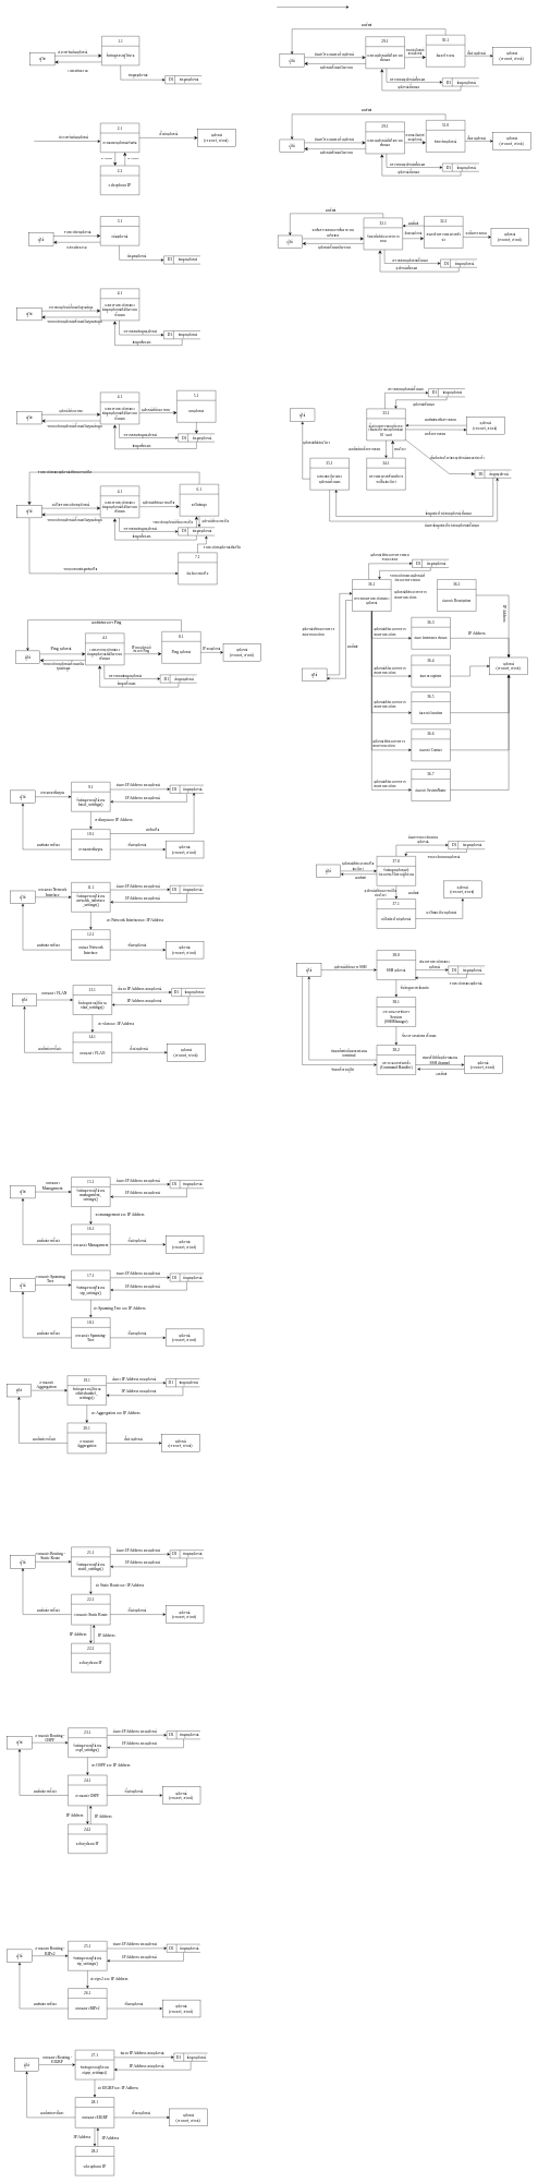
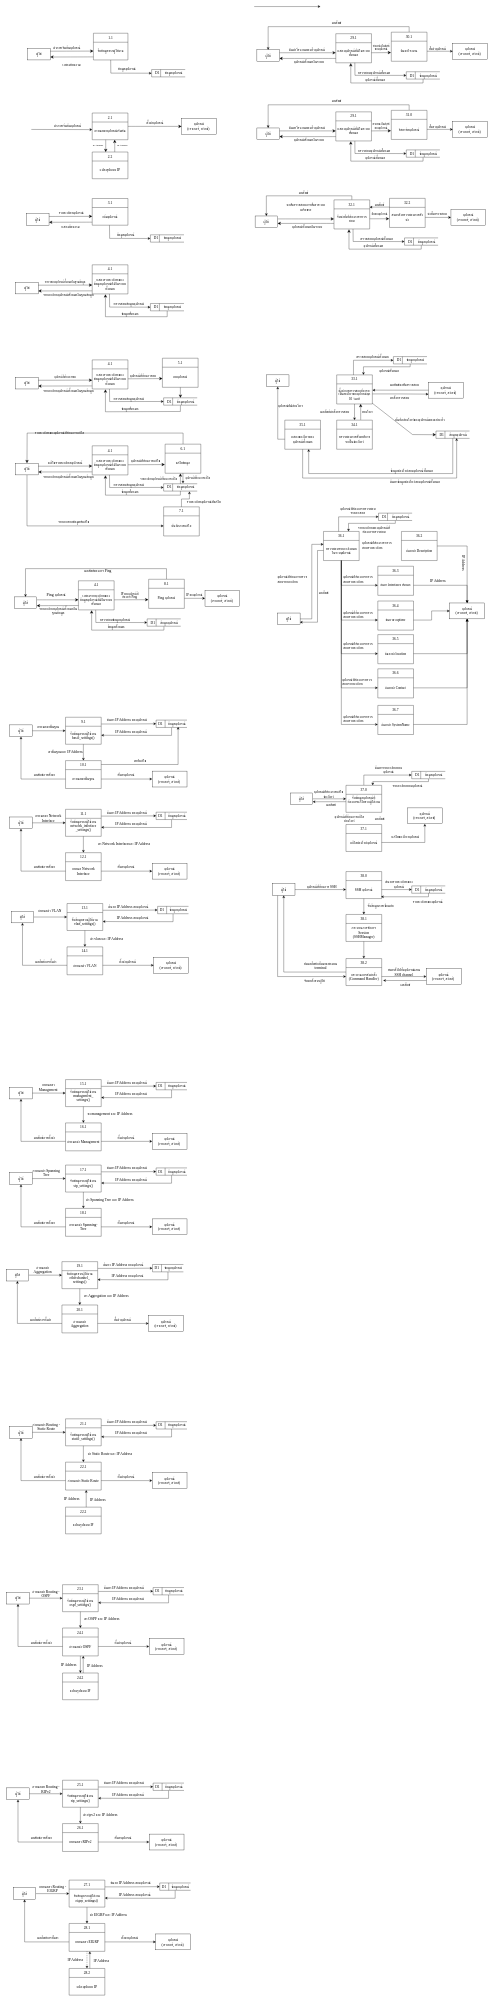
- <mxCell id="381" value="&lt;p style=&quot;language:en-US;margin-top:0pt;margin-bottom:0pt;margin-left:0in;&lt;br/&gt;text-align:center;direction:ltr;unicode-bidi:embed;mso-line-break-override:&lt;br/&gt;none;word-break:normal;punctuation-wrap:hanging&quot;&gt;&lt;span style=&quot;font-size: 12px;&quot;&gt;คำสั่งตรวจสอบการตั้งค่าระบบเครือข่าย&lt;/span&gt;&lt;/p&gt;" style="text;whiteSpace=wrap;html=1;fontSize=13;align=center;fontFamily=Sarabun;fontSource=https%3A%2F%2Ffonts.googleapis.com%2Fcss%3Ffamily%3DSarabun;" vertex="1" parent="1"><mxGeometry x="946.75" y="688.25" width="144" height="32.5" as="geometry" /></mxCell>
+ <mxCell id="381" value="&lt;p style=&quot;language:en-US;margin-top:0pt;margin-bottom:0pt;margin-left:0in;&lt;br/&gt;text-align:center;direction:ltr;unicode-bidi:embed;mso-line-break-override:&lt;br/&gt;none;word-break:normal;punctuation-wrap:hanging&quot;&gt;&lt;span style=&quot;font-size: 12px;&quot;&gt;คำสั่งตรวจสอบการตั้งค่าระบบเครือข่าย&lt;/span&gt;&lt;/p&gt;" style="text;whiteSpace=wrap;html=1;fontSize=13;align=center;fontFamily=Sarabun;fontSource=https%3A%2F%2Ffonts.googleapis.com%2Fcss%3Ffamily%3DSarabun;" vertex="1" parent="1"><mxGeometry x="946.75" y="668.25" width="144" height="32.5" as="geometry" /></mxCell>
- <mxCell id="423" value="&lt;div&gt;&lt;div&gt;&lt;br&gt;&lt;/div&gt;&lt;/div&gt;&lt;div&gt;&lt;div style=&quot;font-size: 12px;&quot;&gt;ตรวจสอบรายละเอียดของอุปกรณ์&lt;/div&gt;&lt;/div&gt;&lt;div&gt;&lt;br&gt;&lt;/div&gt;" style="text;strokeColor=none;fillColor=none;align=center;verticalAlign=middle;spacingLeft=4;spacingRight=4;overflow=hidden;points=[[0,0.5],[1,0.5]];portConstraint=eastwest;rotatable=0;whiteSpace=wrap;html=1;fontSize=11;fontFamily=Sarabun;fontSource=https%3A%2F%2Ffonts.googleapis.com%2Fcss%3Ffamily%3DSarabun;" vertex="1" parent="422"><mxGeometry y="30" width="119" height="67" as="geometry" /></mxCell>
+ <mxCell id="423" value="&lt;div&gt;&lt;div&gt;&lt;br&gt;&lt;/div&gt;&lt;/div&gt;&lt;div&gt;&lt;div style=&quot;font-size: 12px;&quot;&gt;ตรวจสอบรายละเอีงหมดในระบบุปกรณ์&lt;/div&gt;&lt;/div&gt;&lt;div&gt;&lt;br&gt;&lt;/div&gt;" style="text;strokeColor=none;fillColor=none;align=center;verticalAlign=middle;spacingLeft=4;spacingRight=4;overflow=hidden;points=[[0,0.5],[1,0.5]];portConstraint=eastwest;rotatable=0;whiteSpace=wrap;html=1;fontSize=11;fontFamily=Sarabun;fontSource=https%3A%2F%2Ffonts.googleapis.com%2Fcss%3Ffamily%3DSarabun;" vertex="1" parent="422"><mxGeometry y="30" width="119" height="67" as="geometry" /></mxCell>
- <mxCell id="129" value="&lt;p style=&quot;language:en-US;margin-top:0pt;margin-bottom:0pt;margin-left:0in;&lt;br/&gt;text-align:center;direction:ltr;unicode-bidi:embed;mso-line-break-override:&lt;br/&gt;none;word-break:normal;punctuation-wrap:hanging&quot;&gt;&lt;font&gt;ค่าพื้นฐานและ IP Address&lt;/font&gt;&lt;/p&gt;" style="text;whiteSpace=wrap;html=1;fontSize=12;align=center;fontFamily=Sarabun;fontSource=https%3A%2F%2Ffonts.googleapis.com%2Fcss%3Ffamily%3DSarabun;" vertex="1" parent="1"><mxGeometry x="279" y="2492" width="139" height="32.5" as="geometry" /></mxCell>
+ <mxCell id="129" value="&lt;p style=&quot;language:en-US;margin-top:0pt;margin-bottom:0pt;margin-left:0in;&lt;br/&gt;text-align:center;direction:ltr;unicode-bidi:embed;mso-line-break-override:&lt;br/&gt;none;word-break:normal;punctuation-wrap:hanging&quot;&gt;&lt;font&gt;ค่าพื้นฐานและ IP Address&lt;/font&gt;&lt;/p&gt;" style="text;whiteSpace=wrap;html=1;fontSize=12;align=center;fontFamily=Sarabun;fontSource=https%3A%2F%2Ffonts.googleapis.com%2Fcss%3Ffamily%3DSarabun;" vertex="1" parent="1"><mxGeometry x="149" y="2492" width="139" height="32.5" as="geometry" /></mxCell>
- <mxCell id="465" style="edgeStyle=orthogonalEdgeStyle;rounded=0;orthogonalLoop=1;jettySize=auto;html=1;entryX=0.5;entryY=0;entryDx=0;entryDy=0;" edge="1" parent="1" source="467" target="471"><mxGeometry relative="1" as="geometry" /></mxCell>
- <mxCell id="501" value="&lt;p style=&quot;language:en-US;margin-top:0pt;margin-bottom:0pt;margin-left:0in;&lt;br/&gt;text-align:center;direction:ltr;unicode-bidi:embed;mso-line-break-override:&lt;br/&gt;none;word-break:normal;punctuation-wrap:hanging&quot;&gt;จัดการ sessions ทั้งหมด&lt;/p&gt;" style="text;whiteSpace=wrap;html=1;fontSize=12;align=center;fontFamily=Sarabun;fontSource=https%3A%2F%2Ffonts.googleapis.com%2Fcss%3Ffamily%3DSarabun;" vertex="1" parent="1"><mxGeometry x="1222" y="3152" width="121" height="32.5" as="geometry" /></mxCell>
- <mxCell id="235" style="edgeStyle=orthogonalEdgeStyle;rounded=0;orthogonalLoop=1;jettySize=auto;html=1;entryX=0.5;entryY=0;entryDx=0;entryDy=0;" edge="1" parent="1" source="236" target="249"><mxGeometry relative="1" as="geometry" /></mxCell>
- <mxCell id="304" style="edgeStyle=orthogonalEdgeStyle;rounded=0;orthogonalLoop=1;jettySize=auto;html=1;entryX=0.5;entryY=0;entryDx=0;entryDy=0;" edge="1" parent="1" source="305" target="318"><mxGeometry relative="1" as="geometry" /></mxCell>
+ <mxCell id="304" style="edgeStyle=orthogonalEdgeStyle;rounded=0;orthogonalLoop=1;jettySize=auto;html=1;entryX=0.5;entryY=0;entryDx=0;entryDy=0;dashed=1;" edge="1" parent="1" source="305" target="318"><mxGeometry relative="1" as="geometry" /></mxCell>
